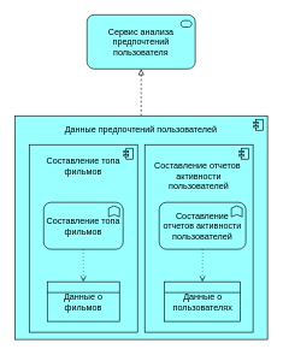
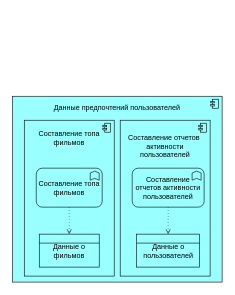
- <mxCell id="11" value="Сервис анализа предпочтений пользователя" style="html=1;outlineConnect=0;whiteSpace=wrap;fillColor=#99ffff;shape=mxgraph.archimate3.application;appType=serv;archiType=rounded" vertex="1" parent="1"><mxGeometry x="120" y="20" width="150" height="75" as="geometry" /></mxCell>
- <mxCell id="12" value="" style="edgeStyle=elbowEdgeStyle;html=1;endArrow=block;elbow=vertical;endFill=0;dashed=1;rounded=0;entryX=0.5;entryY=1;entryDx=0;entryDy=0;entryPerimeter=0;exitX=0.5;exitY=0;exitDx=0;exitDy=0;exitPerimeter=0;" edge="1" parent="1" source="2" target="11"><mxGeometry width="160" relative="1" as="geometry"><mxPoint x="0" y="170" as="sourcePoint" /><mxPoint x="160" y="170" as="targetPoint" /></mxGeometry></mxCell>
- <mxCell id="9" value="&lt;br&gt;Данные о пользователях" style="html=1;outlineConnect=0;whiteSpace=wrap;fillColor=#99ffff;shape=mxgraph.archimate3.businessObject;overflow=fill" vertex="1" parent="1"><mxGeometry x="227.5" y="390" width="105" height="55" as="geometry" /></mxCell>
+ <mxCell id="9" value="&lt;br&gt;Данные о пользователей" style="html=1;outlineConnect=0;whiteSpace=wrap;fillColor=#99ffff;shape=mxgraph.archimate3.businessObject;overflow=fill" vertex="1" parent="1"><mxGeometry x="227.5" y="390" width="105" height="55" as="geometry" /></mxCell>
